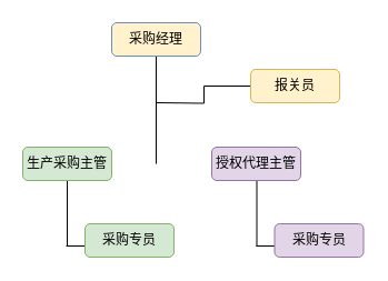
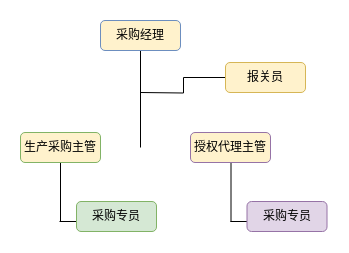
- <mxCell id="10" value="生产采购主管" style="rounded=1;whiteSpace=wrap;html=1;fillColor=#d5e8d4;strokeColor=#82b366;" vertex="1" parent="1"><mxGeometry x="20" y="132" width="80" height="30" as="geometry" /></mxCell>
+ <mxCell id="10" value="生产采购主管" style="rounded=1;whiteSpace=wrap;html=1;fillColor=#fff2cc;strokeColor=#82b366;" vertex="1" parent="1"><mxGeometry x="20" y="132" width="80" height="30" as="geometry" /></mxCell>
- <mxCell id="11" value="授权代理主管" style="rounded=1;whiteSpace=wrap;html=1;fillColor=#e1d5e7;strokeColor=#9673a6;" vertex="1" parent="1"><mxGeometry x="190" y="132" width="80" height="30" as="geometry" /></mxCell>
+ <mxCell id="11" value="授权代理主管" style="rounded=1;whiteSpace=wrap;html=1;fillColor=#fff2cc;strokeColor=#9673a6;" vertex="1" parent="1"><mxGeometry x="190" y="132" width="80" height="30" as="geometry" /></mxCell>
